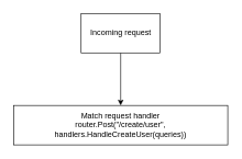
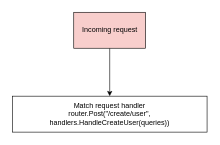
- <mxCell id="3" value="Incoming request" style="rounded=0;whiteSpace=wrap;html=1;" vertex="1" parent="1"><mxGeometry x="122.5" y="20" width="120" height="60" as="geometry" /></mxCell>
+ <mxCell id="3" value="Incoming request" style="rounded=0;whiteSpace=wrap;html=1;fillColor=#f8cecc;" vertex="1" parent="1"><mxGeometry x="122.5" y="20" width="120" height="60" as="geometry" /></mxCell>
